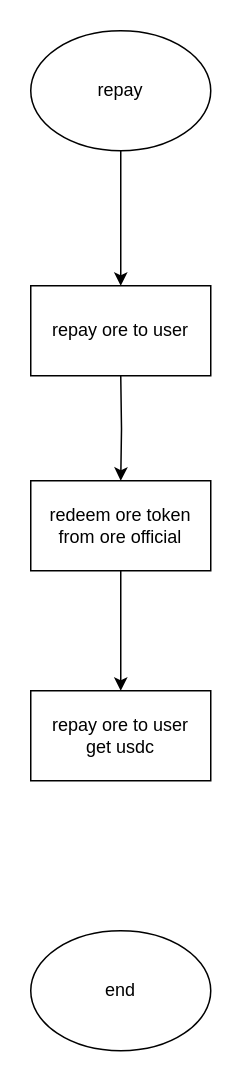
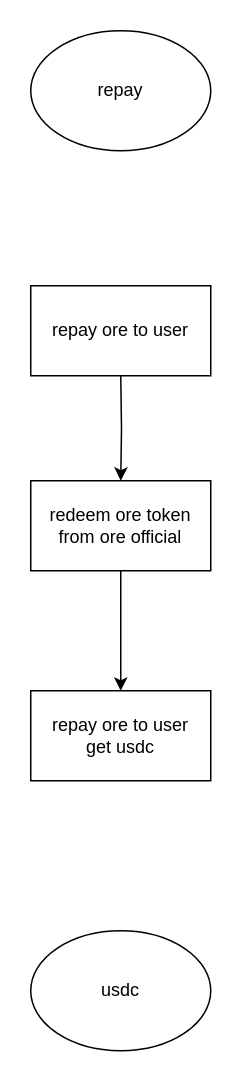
- <mxCell id="2" value="" style="edgeStyle=orthogonalEdgeStyle;rounded=0;orthogonalLoop=1;jettySize=auto;html=1;" edge="1" parent="1" source="3" target="9"><mxGeometry relative="1" as="geometry" /></mxCell>
- <mxCell id="4" value="end" style="ellipse;whiteSpace=wrap;html=1;" vertex="1" parent="1"><mxGeometry x="20" y="620" width="120" height="80" as="geometry" /></mxCell>
+ <mxCell id="4" value="usdc" style="ellipse;whiteSpace=wrap;html=1;" vertex="1" parent="1"><mxGeometry x="20" y="620" width="120" height="80" as="geometry" /></mxCell>
